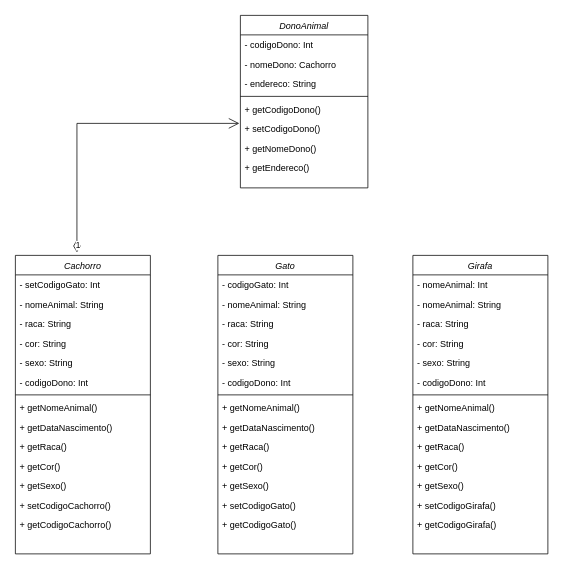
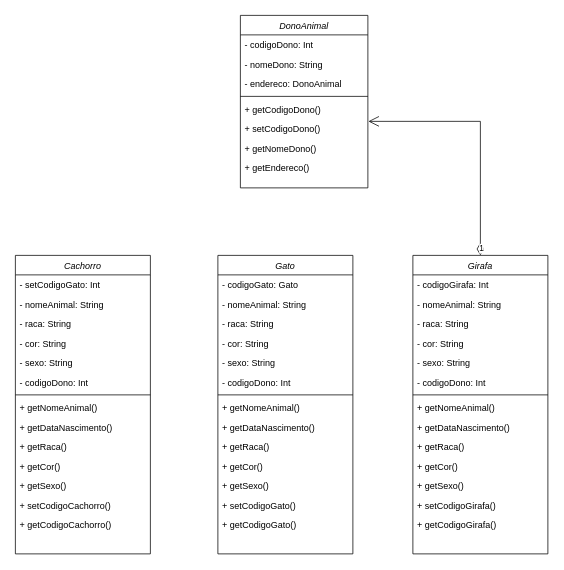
- <mxCell id="19" value="- nomeDono: Cachorro" style="text;align=left;verticalAlign=top;spacingLeft=4;spacingRight=4;overflow=hidden;rotatable=0;points=[[0,0.5],[1,0.5]];portConstraint=eastwest;rounded=0;shadow=0;html=0;" parent="17" vertex="1"><mxGeometry y="52" width="170" height="26" as="geometry" /></mxCell>
+ <mxCell id="19" value="- nomeDono: String" style="text;align=left;verticalAlign=top;spacingLeft=4;spacingRight=4;overflow=hidden;rotatable=0;points=[[0,0.5],[1,0.5]];portConstraint=eastwest;rounded=0;shadow=0;html=0;" parent="17" vertex="1"><mxGeometry y="52" width="170" height="26" as="geometry" /></mxCell>
- <mxCell id="20" value="- endereco: String" style="text;align=left;verticalAlign=top;spacingLeft=4;spacingRight=4;overflow=hidden;rotatable=0;points=[[0,0.5],[1,0.5]];portConstraint=eastwest;rounded=0;shadow=0;html=0;" parent="17" vertex="1"><mxGeometry y="78" width="170" height="26" as="geometry" /></mxCell>
+ <mxCell id="20" value="- endereco: DonoAnimal" style="text;align=left;verticalAlign=top;spacingLeft=4;spacingRight=4;overflow=hidden;rotatable=0;points=[[0,0.5],[1,0.5]];portConstraint=eastwest;rounded=0;shadow=0;html=0;" parent="17" vertex="1"><mxGeometry y="78" width="170" height="26" as="geometry" /></mxCell>
- <mxCell id="56" value="1" style="endArrow=open;html=1;endSize=12;startArrow=diamondThin;startSize=14;startFill=0;edgeStyle=orthogonalEdgeStyle;align=left;verticalAlign=bottom;rounded=0;entryX=-0.008;entryY=0.231;entryDx=0;entryDy=0;entryPerimeter=0;exitX=0.456;exitY=-0.01;exitDx=0;exitDy=0;exitPerimeter=0;" edge="1" parent="1" source="2" target="23"><mxGeometry x="-1" y="3" relative="1" as="geometry"><mxPoint x="100" y="230" as="sourcePoint" /><mxPoint x="260" y="230" as="targetPoint" /></mxGeometry></mxCell>
+ <mxCell id="57" value="1" style="endArrow=open;html=1;endSize=12;startArrow=diamondThin;startSize=14;startFill=0;edgeStyle=orthogonalEdgeStyle;align=left;verticalAlign=bottom;rounded=0;entryX=1.004;entryY=0.128;entryDx=0;entryDy=0;entryPerimeter=0;exitX=0.5;exitY=0;exitDx=0;exitDy=0;" edge="1" parent="1" source="41" target="23"><mxGeometry x="-1" y="3" relative="1" as="geometry"><mxPoint x="560" y="270" as="sourcePoint" /><mxPoint x="720" y="270" as="targetPoint" /></mxGeometry></mxCell>
- <mxCell id="27" value="- codigoGato: Int" style="text;align=left;verticalAlign=top;spacingLeft=4;spacingRight=4;overflow=hidden;rotatable=0;points=[[0,0.5],[1,0.5]];portConstraint=eastwest;fontStyle=0" vertex="1" parent="26"><mxGeometry y="26" width="180" height="26" as="geometry" /></mxCell>
+ <mxCell id="27" value="- codigoGato: Gato" style="text;align=left;verticalAlign=top;spacingLeft=4;spacingRight=4;overflow=hidden;rotatable=0;points=[[0,0.5],[1,0.5]];portConstraint=eastwest;fontStyle=0" vertex="1" parent="26"><mxGeometry y="26" width="180" height="26" as="geometry" /></mxCell>
- <mxCell id="42" value="- nomeAnimal: Int" style="text;align=left;verticalAlign=top;spacingLeft=4;spacingRight=4;overflow=hidden;rotatable=0;points=[[0,0.5],[1,0.5]];portConstraint=eastwest;" vertex="1" parent="41"><mxGeometry y="26" width="180" height="26" as="geometry" /></mxCell>
+ <mxCell id="42" value="- codigoGirafa: Int" style="text;align=left;verticalAlign=top;spacingLeft=4;spacingRight=4;overflow=hidden;rotatable=0;points=[[0,0.5],[1,0.5]];portConstraint=eastwest;" vertex="1" parent="41"><mxGeometry y="26" width="180" height="26" as="geometry" /></mxCell>
